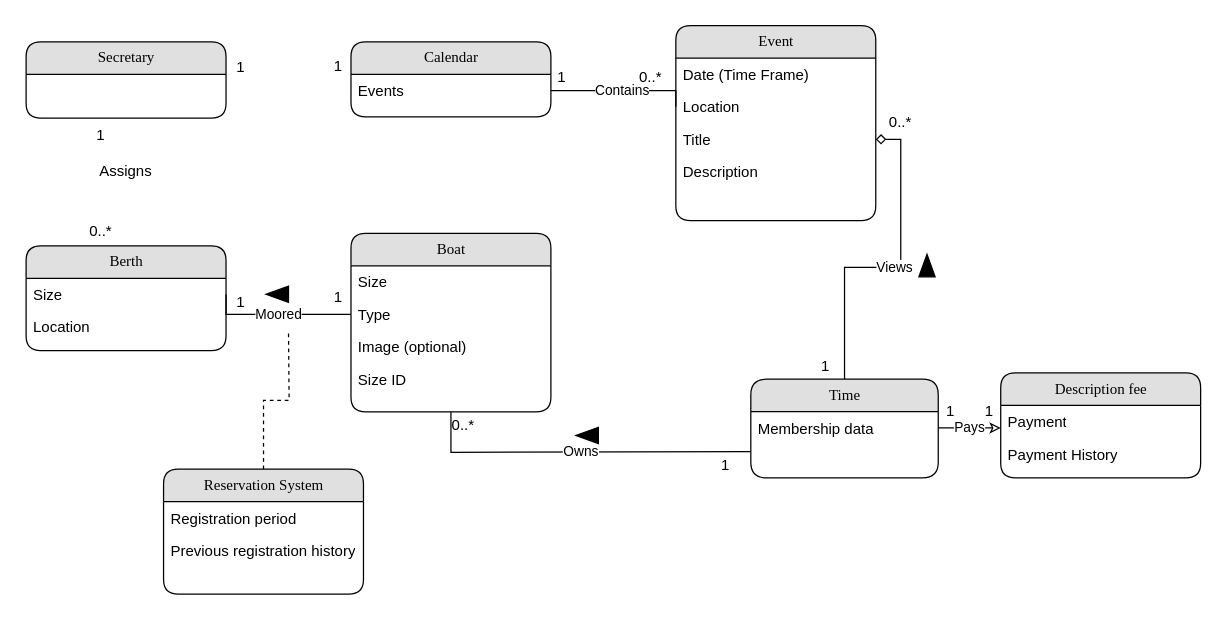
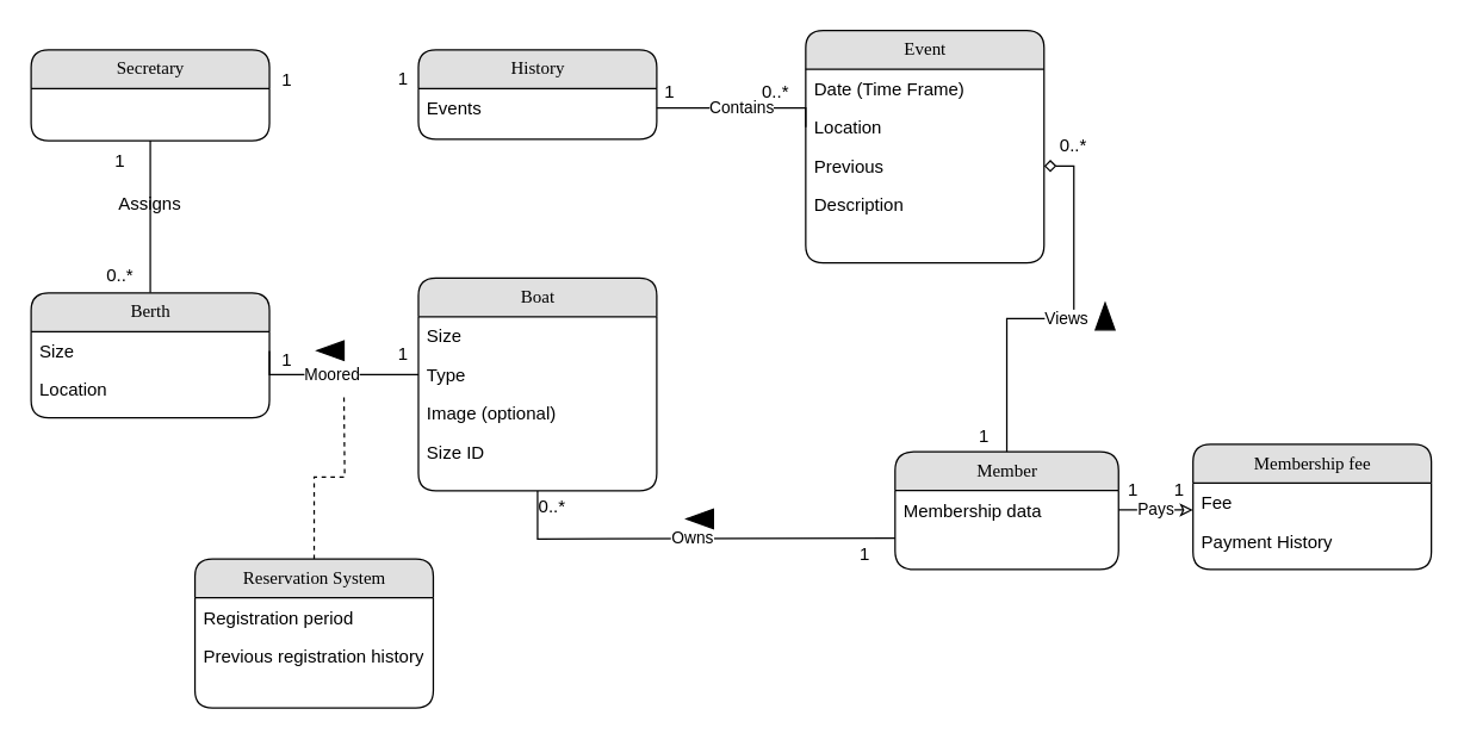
- <mxCell id="17" value="Calendar" style="swimlane;html=1;fontStyle=0;childLayout=stackLayout;horizontal=1;startSize=26;fillColor=#e0e0e0;horizontalStack=0;resizeParent=1;resizeLast=0;collapsible=1;marginBottom=0;swimlaneFillColor=#ffffff;align=center;rounded=1;shadow=0;comic=0;labelBackgroundColor=none;strokeColor=#000000;strokeWidth=1;fontFamily=Verdana;fontSize=12;fontColor=#000000;" parent="1" vertex="1"><mxGeometry x="280" y="33" width="160" height="60" as="geometry" /></mxCell>
+ <mxCell id="17" value="History" style="swimlane;html=1;fontStyle=0;childLayout=stackLayout;horizontal=1;startSize=26;fillColor=#e0e0e0;horizontalStack=0;resizeParent=1;resizeLast=0;collapsible=1;marginBottom=0;swimlaneFillColor=#ffffff;align=center;rounded=1;shadow=0;comic=0;labelBackgroundColor=none;strokeColor=#000000;strokeWidth=1;fontFamily=Verdana;fontSize=12;fontColor=#000000;" parent="1" vertex="1"><mxGeometry x="280" y="33" width="160" height="60" as="geometry" /></mxCell>
- <mxCell id="8" value="Title" style="text;html=1;strokeColor=none;fillColor=none;spacingLeft=4;spacingRight=4;whiteSpace=wrap;overflow=hidden;rotatable=0;points=[[0,0.5],[1,0.5]];portConstraint=eastwest;" parent="5" vertex="1"><mxGeometry y="78" width="160" height="26" as="geometry" /></mxCell>
+ <mxCell id="8" value="Previous" style="text;html=1;strokeColor=none;fillColor=none;spacingLeft=4;spacingRight=4;whiteSpace=wrap;overflow=hidden;rotatable=0;points=[[0,0.5],[1,0.5]];portConstraint=eastwest;" parent="5" vertex="1"><mxGeometry y="78" width="160" height="26" as="geometry" /></mxCell>
+ <mxCell id="10" style="edgeStyle=orthogonalEdgeStyle;rounded=0;orthogonalLoop=1;jettySize=auto;html=1;exitX=0.5;exitY=1;exitDx=0;exitDy=0;endArrow=none;endFill=0;" edge="1" parent="1" source="11" target="19"><mxGeometry relative="1" as="geometry" /></mxCell>
- <mxCell id="23" value="Description fee" style="swimlane;html=1;fontStyle=0;childLayout=stackLayout;horizontal=1;startSize=26;fillColor=#e0e0e0;horizontalStack=0;resizeParent=1;resizeLast=0;collapsible=1;marginBottom=0;swimlaneFillColor=#ffffff;align=center;rounded=1;shadow=0;comic=0;labelBackgroundColor=none;strokeColor=#000000;strokeWidth=1;fontFamily=Verdana;fontSize=12;fontColor=#000000;" parent="1" vertex="1"><mxGeometry x="800" y="298" width="160" height="84" as="geometry" /></mxCell>
+ <mxCell id="23" value="Membership fee" style="swimlane;html=1;fontStyle=0;childLayout=stackLayout;horizontal=1;startSize=26;fillColor=#e0e0e0;horizontalStack=0;resizeParent=1;resizeLast=0;collapsible=1;marginBottom=0;swimlaneFillColor=#ffffff;align=center;rounded=1;shadow=0;comic=0;labelBackgroundColor=none;strokeColor=#000000;strokeWidth=1;fontFamily=Verdana;fontSize=12;fontColor=#000000;" parent="1" vertex="1"><mxGeometry x="800" y="298" width="160" height="84" as="geometry" /></mxCell>
- <mxCell id="3" value="Time" style="swimlane;html=1;fontStyle=0;childLayout=stackLayout;horizontal=1;startSize=26;fillColor=#e0e0e0;horizontalStack=0;resizeParent=1;resizeLast=0;collapsible=1;marginBottom=0;swimlaneFillColor=#ffffff;align=center;rounded=1;shadow=0;comic=0;labelBackgroundColor=none;strokeColor=#000000;strokeWidth=1;fontFamily=Verdana;fontSize=12;fontColor=#000000;arcSize=16;" parent="1" vertex="1"><mxGeometry x="600" y="303" width="150" height="79" as="geometry" /></mxCell>
+ <mxCell id="3" value="Member" style="swimlane;html=1;fontStyle=0;childLayout=stackLayout;horizontal=1;startSize=26;fillColor=#e0e0e0;horizontalStack=0;resizeParent=1;resizeLast=0;collapsible=1;marginBottom=0;swimlaneFillColor=#ffffff;align=center;rounded=1;shadow=0;comic=0;labelBackgroundColor=none;strokeColor=#000000;strokeWidth=1;fontFamily=Verdana;fontSize=12;fontColor=#000000;arcSize=16;" parent="1" vertex="1"><mxGeometry x="600" y="303" width="150" height="79" as="geometry" /></mxCell>
- <mxCell id="24" value="Payment" style="text;html=1;strokeColor=none;fillColor=none;spacingLeft=4;spacingRight=4;whiteSpace=wrap;overflow=hidden;rotatable=0;points=[[0,0.5],[1,0.5]];portConstraint=eastwest;" parent="23" vertex="1"><mxGeometry y="26" width="160" height="26" as="geometry" /></mxCell>
+ <mxCell id="24" value="Fee" style="text;html=1;strokeColor=none;fillColor=none;spacingLeft=4;spacingRight=4;whiteSpace=wrap;overflow=hidden;rotatable=0;points=[[0,0.5],[1,0.5]];portConstraint=eastwest;" parent="23" vertex="1"><mxGeometry y="26" width="160" height="26" as="geometry" /></mxCell>
